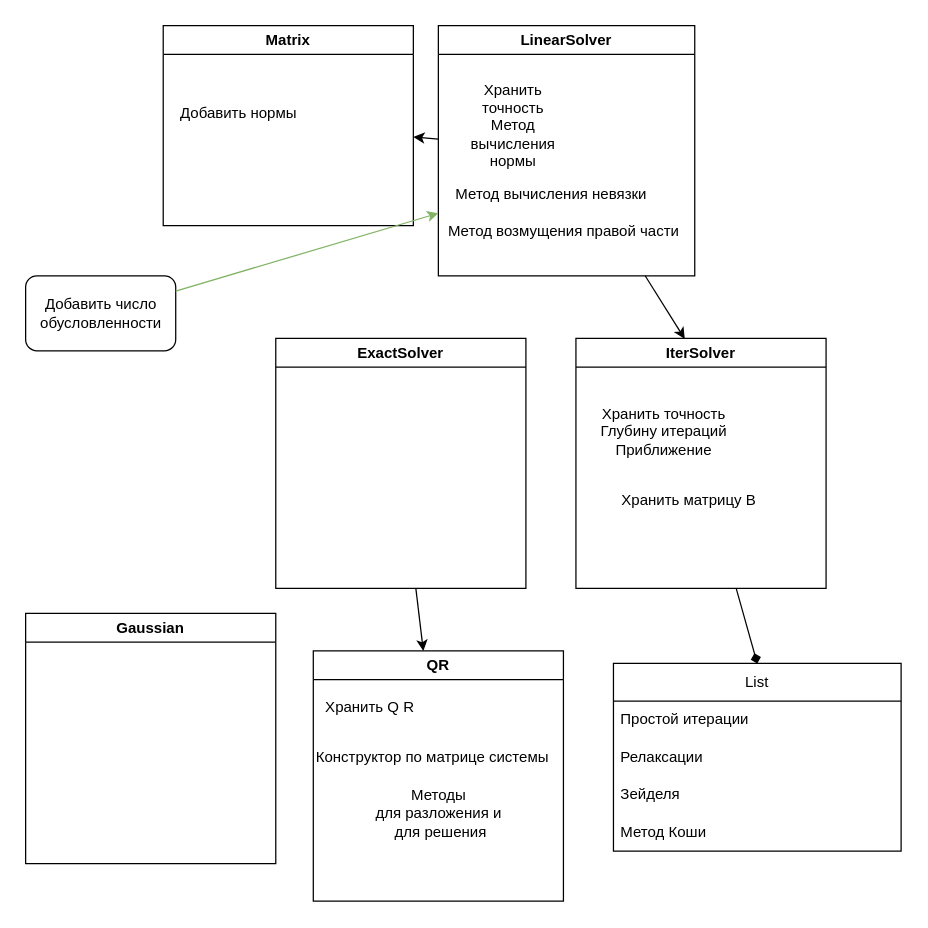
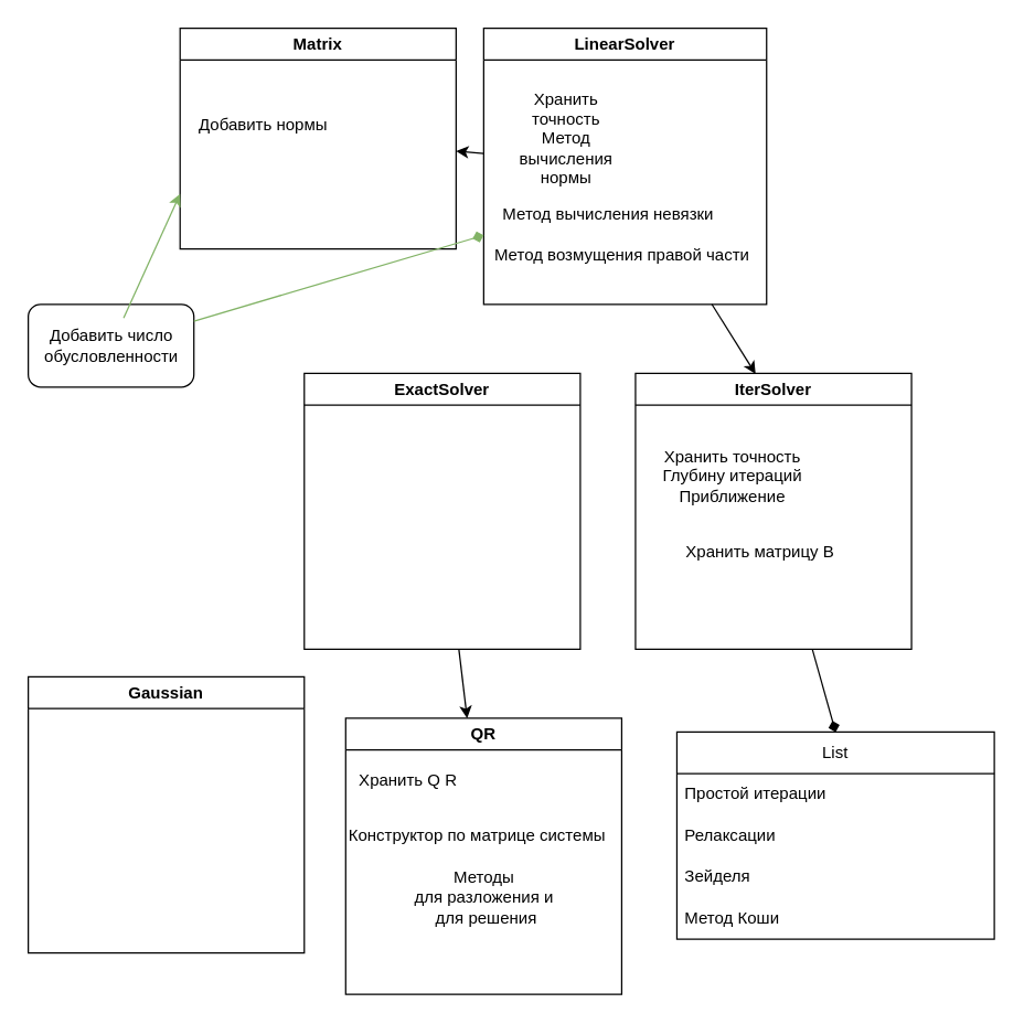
- <mxCell id="28" style="edgeStyle=none;html=1;entryX=0;entryY=0.75;entryDx=0;entryDy=0;fillColor=#d5e8d4;strokeColor=#82b366;" edge="1" parent="1" source="29" target="6"><mxGeometry relative="1" as="geometry" /></mxCell>
+ <mxCell id="28" style="edgeStyle=none;html=1;entryX=0;entryY=0.75;entryDx=0;entryDy=0;fillColor=#d5e8d4;strokeColor=#82b366;endArrow=diamond;" edge="1" parent="1" source="29" target="6"><mxGeometry relative="1" as="geometry" /></mxCell>
+ <mxCell id="27" style="edgeStyle=none;html=1;entryX=0;entryY=0.75;entryDx=0;entryDy=0;fillColor=#d5e8d4;strokeColor=#82b366;" edge="1" parent="1" source="29" target="3"><mxGeometry relative="1" as="geometry" /></mxCell>
